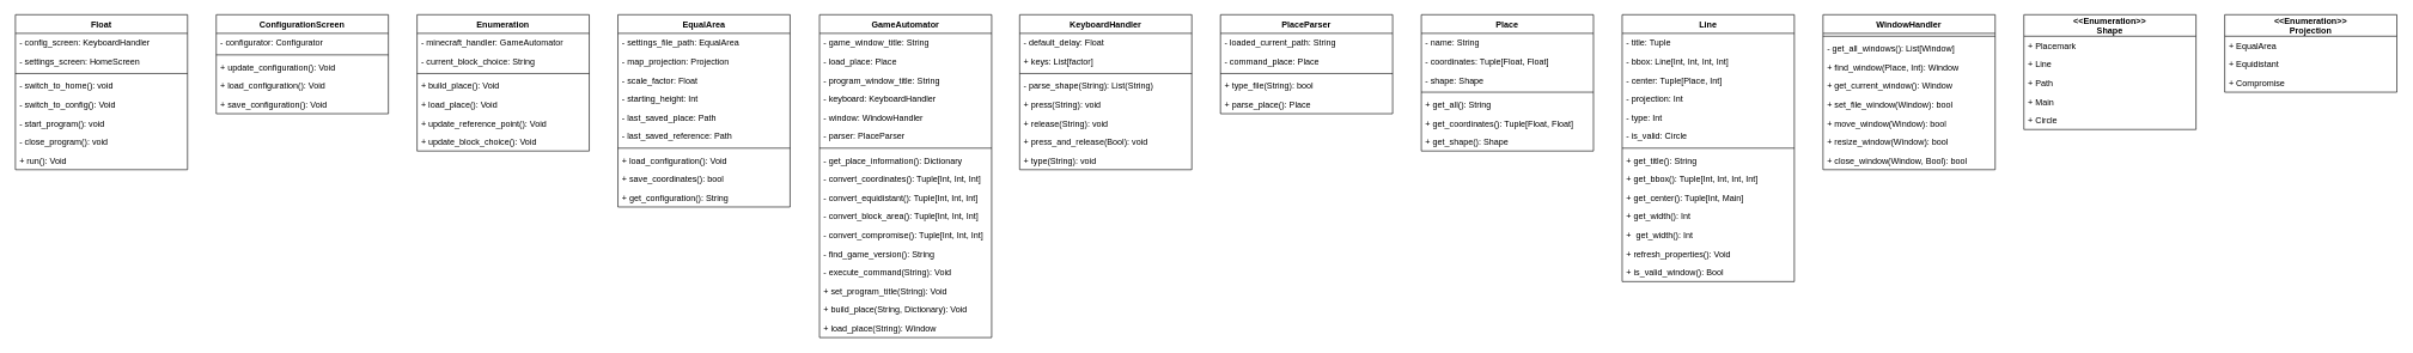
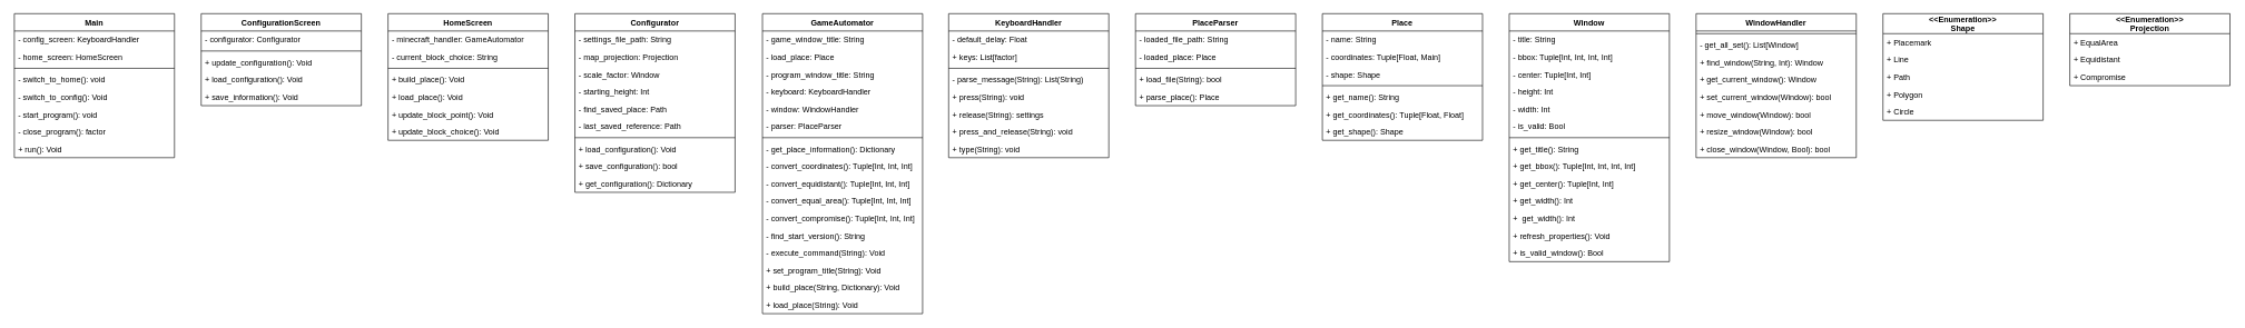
- <mxCell id="92" value="Float" style="swimlane;fontStyle=1;align=center;verticalAlign=top;childLayout=stackLayout;horizontal=1;startSize=26;horizontalStack=0;resizeParent=1;resizeParentMax=0;resizeLast=0;collapsible=1;marginBottom=0;" vertex="1" parent="1"><mxGeometry x="20" y="20" width="240" height="216" as="geometry" /></mxCell>
+ <mxCell id="92" value="Main" style="swimlane;fontStyle=1;align=center;verticalAlign=top;childLayout=stackLayout;horizontal=1;startSize=26;horizontalStack=0;resizeParent=1;resizeParentMax=0;resizeLast=0;collapsible=1;marginBottom=0;" vertex="1" parent="1"><mxGeometry x="20" y="20" width="240" height="216" as="geometry" /></mxCell>
- <mxCell id="78" value="Enumeration" style="swimlane;fontStyle=1;align=center;verticalAlign=top;childLayout=stackLayout;horizontal=1;startSize=26;horizontalStack=0;resizeParent=1;resizeParentMax=0;resizeLast=0;collapsible=1;marginBottom=0;" vertex="1" parent="1"><mxGeometry x="580" y="20" width="240" height="190" as="geometry" /></mxCell>
+ <mxCell id="78" value="HomeScreen" style="swimlane;fontStyle=1;align=center;verticalAlign=top;childLayout=stackLayout;horizontal=1;startSize=26;horizontalStack=0;resizeParent=1;resizeParentMax=0;resizeLast=0;collapsible=1;marginBottom=0;" vertex="1" parent="1"><mxGeometry x="580" y="20" width="240" height="190" as="geometry" /></mxCell>
- <mxCell id="67" value="EqualArea" style="swimlane;fontStyle=1;align=center;verticalAlign=top;childLayout=stackLayout;horizontal=1;startSize=26;horizontalStack=0;resizeParent=1;resizeParentMax=0;resizeLast=0;collapsible=1;marginBottom=0;" vertex="1" parent="1"><mxGeometry x="860" y="20" width="240" height="268" as="geometry" /></mxCell>
+ <mxCell id="67" value="Configurator" style="swimlane;fontStyle=1;align=center;verticalAlign=top;childLayout=stackLayout;horizontal=1;startSize=26;horizontalStack=0;resizeParent=1;resizeParentMax=0;resizeLast=0;collapsible=1;marginBottom=0;" vertex="1" parent="1"><mxGeometry x="860" y="20" width="240" height="268" as="geometry" /></mxCell>
- <mxCell id="2" value="Line" style="swimlane;fontStyle=1;align=center;verticalAlign=top;childLayout=stackLayout;horizontal=1;startSize=26;horizontalStack=0;resizeParent=1;resizeParentMax=0;resizeLast=0;collapsible=1;marginBottom=0;" vertex="1" parent="1"><mxGeometry x="2260" y="20" width="240" height="372" as="geometry" /></mxCell>
+ <mxCell id="2" value="Window" style="swimlane;fontStyle=1;align=center;verticalAlign=top;childLayout=stackLayout;horizontal=1;startSize=26;horizontalStack=0;resizeParent=1;resizeParentMax=0;resizeLast=0;collapsible=1;marginBottom=0;" vertex="1" parent="1"><mxGeometry x="2260" y="20" width="240" height="372" as="geometry" /></mxCell>
- <mxCell id="68" value="- settings_file_path: EqualArea" style="text;strokeColor=none;fillColor=none;align=left;verticalAlign=top;spacingLeft=4;spacingRight=4;overflow=hidden;rotatable=0;points=[[0,0.5],[1,0.5]];portConstraint=eastwest;" vertex="1" parent="67"><mxGeometry y="26" width="240" height="26" as="geometry" /></mxCell>
+ <mxCell id="68" value="- settings_file_path: String" style="text;strokeColor=none;fillColor=none;align=left;verticalAlign=top;spacingLeft=4;spacingRight=4;overflow=hidden;rotatable=0;points=[[0,0.5],[1,0.5]];portConstraint=eastwest;" vertex="1" parent="67"><mxGeometry y="26" width="240" height="26" as="geometry" /></mxCell>
- <mxCell id="35" value="- loaded_current_path: String" style="text;strokeColor=none;fillColor=none;align=left;verticalAlign=top;spacingLeft=4;spacingRight=4;overflow=hidden;rotatable=0;points=[[0,0.5],[1,0.5]];portConstraint=eastwest;" vertex="1" parent="34"><mxGeometry y="26" width="240" height="26" as="geometry" /></mxCell>
+ <mxCell id="35" value="- loaded_file_path: String" style="text;strokeColor=none;fillColor=none;align=left;verticalAlign=top;spacingLeft=4;spacingRight=4;overflow=hidden;rotatable=0;points=[[0,0.5],[1,0.5]];portConstraint=eastwest;" vertex="1" parent="34"><mxGeometry y="26" width="240" height="26" as="geometry" /></mxCell>
- <mxCell id="3" value="- title: Tuple" style="text;strokeColor=none;fillColor=none;align=left;verticalAlign=top;spacingLeft=4;spacingRight=4;overflow=hidden;rotatable=0;points=[[0,0.5],[1,0.5]];portConstraint=eastwest;" vertex="1" parent="2"><mxGeometry y="26" width="240" height="26" as="geometry" /></mxCell>
+ <mxCell id="3" value="- title: String" style="text;strokeColor=none;fillColor=none;align=left;verticalAlign=top;spacingLeft=4;spacingRight=4;overflow=hidden;rotatable=0;points=[[0,0.5],[1,0.5]];portConstraint=eastwest;" vertex="1" parent="2"><mxGeometry y="26" width="240" height="26" as="geometry" /></mxCell>
- <mxCell id="27" value="- get_all_windows(): List[Window]" style="text;strokeColor=none;fillColor=none;align=left;verticalAlign=top;spacingLeft=4;spacingRight=4;overflow=hidden;rotatable=0;points=[[0,0.5],[1,0.5]];portConstraint=eastwest;" vertex="1" parent="25"><mxGeometry y="34" width="240" height="26" as="geometry" /></mxCell>
+ <mxCell id="27" value="- get_all_set(): List[Window]" style="text;strokeColor=none;fillColor=none;align=left;verticalAlign=top;spacingLeft=4;spacingRight=4;overflow=hidden;rotatable=0;points=[[0,0.5],[1,0.5]];portConstraint=eastwest;" vertex="1" parent="25"><mxGeometry y="34" width="240" height="26" as="geometry" /></mxCell>
- <mxCell id="94" value="- settings_screen: HomeScreen" style="text;strokeColor=none;fillColor=none;align=left;verticalAlign=top;spacingLeft=4;spacingRight=4;overflow=hidden;rotatable=0;points=[[0,0.5],[1,0.5]];portConstraint=eastwest;" vertex="1" parent="92"><mxGeometry y="52" width="240" height="26" as="geometry" /></mxCell>
+ <mxCell id="94" value="- home_screen: HomeScreen" style="text;strokeColor=none;fillColor=none;align=left;verticalAlign=top;spacingLeft=4;spacingRight=4;overflow=hidden;rotatable=0;points=[[0,0.5],[1,0.5]];portConstraint=eastwest;" vertex="1" parent="92"><mxGeometry y="52" width="240" height="26" as="geometry" /></mxCell>
- <mxCell id="36" value="- command_place: Place" style="text;strokeColor=none;fillColor=none;align=left;verticalAlign=top;spacingLeft=4;spacingRight=4;overflow=hidden;rotatable=0;points=[[0,0.5],[1,0.5]];portConstraint=eastwest;" vertex="1" parent="34"><mxGeometry y="52" width="240" height="26" as="geometry" /></mxCell>
+ <mxCell id="36" value="- loaded_place: Place" style="text;strokeColor=none;fillColor=none;align=left;verticalAlign=top;spacingLeft=4;spacingRight=4;overflow=hidden;rotatable=0;points=[[0,0.5],[1,0.5]];portConstraint=eastwest;" vertex="1" parent="34"><mxGeometry y="52" width="240" height="26" as="geometry" /></mxCell>
- <mxCell id="19" value="- coordinates: Tuple[Float, Float]" style="text;strokeColor=none;fillColor=none;align=left;verticalAlign=top;spacingLeft=4;spacingRight=4;overflow=hidden;rotatable=0;points=[[0,0.5],[1,0.5]];portConstraint=eastwest;" vertex="1" parent="17"><mxGeometry y="52" width="240" height="26" as="geometry" /></mxCell>
+ <mxCell id="19" value="- coordinates: Tuple[Float, Main]" style="text;strokeColor=none;fillColor=none;align=left;verticalAlign=top;spacingLeft=4;spacingRight=4;overflow=hidden;rotatable=0;points=[[0,0.5],[1,0.5]];portConstraint=eastwest;" vertex="1" parent="17"><mxGeometry y="52" width="240" height="26" as="geometry" /></mxCell>
- <mxCell id="4" value="- bbox: Line[Int, Int, Int, Int]" style="text;strokeColor=none;fillColor=none;align=left;verticalAlign=top;spacingLeft=4;spacingRight=4;overflow=hidden;rotatable=0;points=[[0,0.5],[1,0.5]];portConstraint=eastwest;" vertex="1" parent="2"><mxGeometry y="52" width="240" height="26" as="geometry" /></mxCell>
+ <mxCell id="4" value="- bbox: Tuple[Int, Int, Int, Int]" style="text;strokeColor=none;fillColor=none;align=left;verticalAlign=top;spacingLeft=4;spacingRight=4;overflow=hidden;rotatable=0;points=[[0,0.5],[1,0.5]];portConstraint=eastwest;" vertex="1" parent="2"><mxGeometry y="52" width="240" height="26" as="geometry" /></mxCell>
- <mxCell id="28" value="+ find_window(Place, Int): Window" style="text;strokeColor=none;fillColor=none;align=left;verticalAlign=top;spacingLeft=4;spacingRight=4;overflow=hidden;rotatable=0;points=[[0,0.5],[1,0.5]];portConstraint=eastwest;" vertex="1" parent="25"><mxGeometry y="60" width="240" height="26" as="geometry" /></mxCell>
+ <mxCell id="28" value="+ find_window(String, Int): Window" style="text;strokeColor=none;fillColor=none;align=left;verticalAlign=top;spacingLeft=4;spacingRight=4;overflow=hidden;rotatable=0;points=[[0,0.5],[1,0.5]];portConstraint=eastwest;" vertex="1" parent="25"><mxGeometry y="60" width="240" height="26" as="geometry" /></mxCell>
- <mxCell id="70" value="- scale_factor: Float" style="text;strokeColor=none;fillColor=none;align=left;verticalAlign=top;spacingLeft=4;spacingRight=4;overflow=hidden;rotatable=0;points=[[0,0.5],[1,0.5]];portConstraint=eastwest;" vertex="1" parent="67"><mxGeometry y="78" width="240" height="26" as="geometry" /></mxCell>
+ <mxCell id="70" value="- scale_factor: Window" style="text;strokeColor=none;fillColor=none;align=left;verticalAlign=top;spacingLeft=4;spacingRight=4;overflow=hidden;rotatable=0;points=[[0,0.5],[1,0.5]];portConstraint=eastwest;" vertex="1" parent="67"><mxGeometry y="78" width="240" height="26" as="geometry" /></mxCell>
- <mxCell id="5" value="- center: Tuple[Place, Int]" style="text;strokeColor=none;fillColor=none;align=left;verticalAlign=top;spacingLeft=4;spacingRight=4;overflow=hidden;rotatable=0;points=[[0,0.5],[1,0.5]];portConstraint=eastwest;" vertex="1" parent="2"><mxGeometry y="78" width="240" height="26" as="geometry" /></mxCell>
+ <mxCell id="5" value="- center: Tuple[Int, Int]" style="text;strokeColor=none;fillColor=none;align=left;verticalAlign=top;spacingLeft=4;spacingRight=4;overflow=hidden;rotatable=0;points=[[0,0.5],[1,0.5]];portConstraint=eastwest;" vertex="1" parent="2"><mxGeometry y="78" width="240" height="26" as="geometry" /></mxCell>
- <mxCell id="44" value="- parse_shape(String): List(String)" style="text;strokeColor=none;fillColor=none;align=left;verticalAlign=top;spacingLeft=4;spacingRight=4;overflow=hidden;rotatable=0;points=[[0,0.5],[1,0.5]];portConstraint=eastwest;" vertex="1" parent="40"><mxGeometry y="86" width="240" height="26" as="geometry" /></mxCell>
+ <mxCell id="44" value="- parse_message(String): List(String)" style="text;strokeColor=none;fillColor=none;align=left;verticalAlign=top;spacingLeft=4;spacingRight=4;overflow=hidden;rotatable=0;points=[[0,0.5],[1,0.5]];portConstraint=eastwest;" vertex="1" parent="40"><mxGeometry y="86" width="240" height="26" as="geometry" /></mxCell>
- <mxCell id="38" value="+ type_file(String): bool" style="text;strokeColor=none;fillColor=none;align=left;verticalAlign=top;spacingLeft=4;spacingRight=4;overflow=hidden;rotatable=0;points=[[0,0.5],[1,0.5]];portConstraint=eastwest;" vertex="1" parent="34"><mxGeometry y="86" width="240" height="26" as="geometry" /></mxCell>
+ <mxCell id="38" value="+ load_file(String): bool" style="text;strokeColor=none;fillColor=none;align=left;verticalAlign=top;spacingLeft=4;spacingRight=4;overflow=hidden;rotatable=0;points=[[0,0.5],[1,0.5]];portConstraint=eastwest;" vertex="1" parent="34"><mxGeometry y="86" width="240" height="26" as="geometry" /></mxCell>
- <mxCell id="6" value="- projection: Int" style="text;strokeColor=none;fillColor=none;align=left;verticalAlign=top;spacingLeft=4;spacingRight=4;overflow=hidden;rotatable=0;points=[[0,0.5],[1,0.5]];portConstraint=eastwest;" vertex="1" parent="2"><mxGeometry y="104" width="240" height="26" as="geometry" /></mxCell>
+ <mxCell id="6" value="- height: Int" style="text;strokeColor=none;fillColor=none;align=left;verticalAlign=top;spacingLeft=4;spacingRight=4;overflow=hidden;rotatable=0;points=[[0,0.5],[1,0.5]];portConstraint=eastwest;" vertex="1" parent="2"><mxGeometry y="104" width="240" height="26" as="geometry" /></mxCell>
- <mxCell id="105" value="+ Main" style="text;strokeColor=none;fillColor=none;align=left;verticalAlign=top;spacingLeft=4;spacingRight=4;overflow=hidden;rotatable=0;points=[[0,0.5],[1,0.5]];portConstraint=eastwest;" vertex="1" parent="101"><mxGeometry y="108" width="240" height="26" as="geometry" /></mxCell>
+ <mxCell id="105" value="+ Polygon" style="text;strokeColor=none;fillColor=none;align=left;verticalAlign=top;spacingLeft=4;spacingRight=4;overflow=hidden;rotatable=0;points=[[0,0.5],[1,0.5]];portConstraint=eastwest;" vertex="1" parent="101"><mxGeometry y="108" width="240" height="26" as="geometry" /></mxCell>
- <mxCell id="91" value="+ save_configuration(): Void" style="text;strokeColor=none;fillColor=none;align=left;verticalAlign=top;spacingLeft=4;spacingRight=4;overflow=hidden;rotatable=0;points=[[0,0.5],[1,0.5]];portConstraint=eastwest;" vertex="1" parent="86"><mxGeometry y="112" width="240" height="26" as="geometry" /></mxCell>
+ <mxCell id="91" value="+ save_information(): Void" style="text;strokeColor=none;fillColor=none;align=left;verticalAlign=top;spacingLeft=4;spacingRight=4;overflow=hidden;rotatable=0;points=[[0,0.5],[1,0.5]];portConstraint=eastwest;" vertex="1" parent="86"><mxGeometry y="112" width="240" height="26" as="geometry" /></mxCell>
- <mxCell id="22" value="+ get_all(): String" style="text;strokeColor=none;fillColor=none;align=left;verticalAlign=top;spacingLeft=4;spacingRight=4;overflow=hidden;rotatable=0;points=[[0,0.5],[1,0.5]];portConstraint=eastwest;" vertex="1" parent="17"><mxGeometry y="112" width="240" height="26" as="geometry" /></mxCell>
+ <mxCell id="22" value="+ get_name(): String" style="text;strokeColor=none;fillColor=none;align=left;verticalAlign=top;spacingLeft=4;spacingRight=4;overflow=hidden;rotatable=0;points=[[0,0.5],[1,0.5]];portConstraint=eastwest;" vertex="1" parent="17"><mxGeometry y="112" width="240" height="26" as="geometry" /></mxCell>
- <mxCell id="30" value="+ set_file_window(Window): bool" style="text;strokeColor=none;fillColor=none;align=left;verticalAlign=top;spacingLeft=4;spacingRight=4;overflow=hidden;rotatable=0;points=[[0,0.5],[1,0.5]];portConstraint=eastwest;" vertex="1" parent="25"><mxGeometry y="112" width="240" height="26" as="geometry" /></mxCell>
+ <mxCell id="30" value="+ set_current_window(Window): bool" style="text;strokeColor=none;fillColor=none;align=left;verticalAlign=top;spacingLeft=4;spacingRight=4;overflow=hidden;rotatable=0;points=[[0,0.5],[1,0.5]];portConstraint=eastwest;" vertex="1" parent="25"><mxGeometry y="112" width="240" height="26" as="geometry" /></mxCell>
- <mxCell id="72" value="- last_saved_place: Path" style="text;strokeColor=none;fillColor=none;align=left;verticalAlign=top;spacingLeft=4;spacingRight=4;overflow=hidden;rotatable=0;points=[[0,0.5],[1,0.5]];portConstraint=eastwest;" vertex="1" parent="67"><mxGeometry y="130" width="240" height="26" as="geometry" /></mxCell>
+ <mxCell id="72" value="- find_saved_place: Path" style="text;strokeColor=none;fillColor=none;align=left;verticalAlign=top;spacingLeft=4;spacingRight=4;overflow=hidden;rotatable=0;points=[[0,0.5],[1,0.5]];portConstraint=eastwest;" vertex="1" parent="67"><mxGeometry y="130" width="240" height="26" as="geometry" /></mxCell>
- <mxCell id="7" value="- type: Int" style="text;strokeColor=none;fillColor=none;align=left;verticalAlign=top;spacingLeft=4;spacingRight=4;overflow=hidden;rotatable=0;points=[[0,0.5],[1,0.5]];portConstraint=eastwest;" vertex="1" parent="2"><mxGeometry y="130" width="240" height="26" as="geometry" /></mxCell>
+ <mxCell id="7" value="- width: Int" style="text;strokeColor=none;fillColor=none;align=left;verticalAlign=top;spacingLeft=4;spacingRight=4;overflow=hidden;rotatable=0;points=[[0,0.5],[1,0.5]];portConstraint=eastwest;" vertex="1" parent="2"><mxGeometry y="130" width="240" height="26" as="geometry" /></mxCell>
- <mxCell id="84" value="+ update_reference_point(): Void" style="text;strokeColor=none;fillColor=none;align=left;verticalAlign=top;spacingLeft=4;spacingRight=4;overflow=hidden;rotatable=0;points=[[0,0.5],[1,0.5]];portConstraint=eastwest;" vertex="1" parent="78"><mxGeometry y="138" width="240" height="26" as="geometry" /></mxCell>
+ <mxCell id="84" value="+ update_block_point(): Void" style="text;strokeColor=none;fillColor=none;align=left;verticalAlign=top;spacingLeft=4;spacingRight=4;overflow=hidden;rotatable=0;points=[[0,0.5],[1,0.5]];portConstraint=eastwest;" vertex="1" parent="78"><mxGeometry y="138" width="240" height="26" as="geometry" /></mxCell>
- <mxCell id="46" value="+ release(String): void" style="text;strokeColor=none;fillColor=none;align=left;verticalAlign=top;spacingLeft=4;spacingRight=4;overflow=hidden;rotatable=0;points=[[0,0.5],[1,0.5]];portConstraint=eastwest;" vertex="1" parent="40"><mxGeometry y="138" width="240" height="26" as="geometry" /></mxCell>
+ <mxCell id="46" value="+ release(String): settings" style="text;strokeColor=none;fillColor=none;align=left;verticalAlign=top;spacingLeft=4;spacingRight=4;overflow=hidden;rotatable=0;points=[[0,0.5],[1,0.5]];portConstraint=eastwest;" vertex="1" parent="40"><mxGeometry y="138" width="240" height="26" as="geometry" /></mxCell>
- <mxCell id="8" value="- is_valid: Circle" style="text;strokeColor=none;fillColor=none;align=left;verticalAlign=top;spacingLeft=4;spacingRight=4;overflow=hidden;rotatable=0;points=[[0,0.5],[1,0.5]];portConstraint=eastwest;" vertex="1" parent="2"><mxGeometry y="156" width="240" height="26" as="geometry" /></mxCell>
+ <mxCell id="8" value="- is_valid: Bool" style="text;strokeColor=none;fillColor=none;align=left;verticalAlign=top;spacingLeft=4;spacingRight=4;overflow=hidden;rotatable=0;points=[[0,0.5],[1,0.5]];portConstraint=eastwest;" vertex="1" parent="2"><mxGeometry y="156" width="240" height="26" as="geometry" /></mxCell>
- <mxCell id="99" value="- close_program(): void" style="text;strokeColor=none;fillColor=none;align=left;verticalAlign=top;spacingLeft=4;spacingRight=4;overflow=hidden;rotatable=0;points=[[0,0.5],[1,0.5]];portConstraint=eastwest;" vertex="1" parent="92"><mxGeometry y="164" width="240" height="26" as="geometry" /></mxCell>
+ <mxCell id="99" value="- close_program(): factor" style="text;strokeColor=none;fillColor=none;align=left;verticalAlign=top;spacingLeft=4;spacingRight=4;overflow=hidden;rotatable=0;points=[[0,0.5],[1,0.5]];portConstraint=eastwest;" vertex="1" parent="92"><mxGeometry y="164" width="240" height="26" as="geometry" /></mxCell>
- <mxCell id="47" value="+ press_and_release(Bool): void" style="text;strokeColor=none;fillColor=none;align=left;verticalAlign=top;spacingLeft=4;spacingRight=4;overflow=hidden;rotatable=0;points=[[0,0.5],[1,0.5]];portConstraint=eastwest;" vertex="1" parent="40"><mxGeometry y="164" width="240" height="26" as="geometry" /></mxCell>
+ <mxCell id="47" value="+ press_and_release(String): void" style="text;strokeColor=none;fillColor=none;align=left;verticalAlign=top;spacingLeft=4;spacingRight=4;overflow=hidden;rotatable=0;points=[[0,0.5],[1,0.5]];portConstraint=eastwest;" vertex="1" parent="40"><mxGeometry y="164" width="240" height="26" as="geometry" /></mxCell>
- <mxCell id="76" value="+ save_coordinates(): bool" style="text;strokeColor=none;fillColor=none;align=left;verticalAlign=top;spacingLeft=4;spacingRight=4;overflow=hidden;rotatable=0;points=[[0,0.5],[1,0.5]];portConstraint=eastwest;" vertex="1" parent="67"><mxGeometry y="216" width="240" height="26" as="geometry" /></mxCell>
+ <mxCell id="76" value="+ save_configuration(): bool" style="text;strokeColor=none;fillColor=none;align=left;verticalAlign=top;spacingLeft=4;spacingRight=4;overflow=hidden;rotatable=0;points=[[0,0.5],[1,0.5]];portConstraint=eastwest;" vertex="1" parent="67"><mxGeometry y="216" width="240" height="26" as="geometry" /></mxCell>
- <mxCell id="77" value="+ get_configuration(): String" style="text;strokeColor=none;fillColor=none;align=left;verticalAlign=top;spacingLeft=4;spacingRight=4;overflow=hidden;rotatable=0;points=[[0,0.5],[1,0.5]];portConstraint=eastwest;" vertex="1" parent="67"><mxGeometry y="242" width="240" height="26" as="geometry" /></mxCell>
+ <mxCell id="77" value="+ get_configuration(): Dictionary" style="text;strokeColor=none;fillColor=none;align=left;verticalAlign=top;spacingLeft=4;spacingRight=4;overflow=hidden;rotatable=0;points=[[0,0.5],[1,0.5]];portConstraint=eastwest;" vertex="1" parent="67"><mxGeometry y="242" width="240" height="26" as="geometry" /></mxCell>
- <mxCell id="12" value="+ get_center(): Tuple[Int, Main]" style="text;strokeColor=none;fillColor=none;align=left;verticalAlign=top;spacingLeft=4;spacingRight=4;overflow=hidden;rotatable=0;points=[[0,0.5],[1,0.5]];portConstraint=eastwest;" vertex="1" parent="2"><mxGeometry y="242" width="240" height="26" as="geometry" /></mxCell>
+ <mxCell id="12" value="+ get_center(): Tuple[Int, Int]" style="text;strokeColor=none;fillColor=none;align=left;verticalAlign=top;spacingLeft=4;spacingRight=4;overflow=hidden;rotatable=0;points=[[0,0.5],[1,0.5]];portConstraint=eastwest;" vertex="1" parent="2"><mxGeometry y="242" width="240" height="26" as="geometry" /></mxCell>
- <mxCell id="60" value="- convert_block_area(): Tuple[Int, Int, Int]" style="text;strokeColor=none;fillColor=none;align=left;verticalAlign=top;spacingLeft=4;spacingRight=4;overflow=hidden;rotatable=0;points=[[0,0.5],[1,0.5]];portConstraint=eastwest;" vertex="1" parent="49"><mxGeometry y="268" width="240" height="26" as="geometry" /></mxCell>
+ <mxCell id="60" value="- convert_equal_area(): Tuple[Int, Int, Int]" style="text;strokeColor=none;fillColor=none;align=left;verticalAlign=top;spacingLeft=4;spacingRight=4;overflow=hidden;rotatable=0;points=[[0,0.5],[1,0.5]];portConstraint=eastwest;" vertex="1" parent="49"><mxGeometry y="268" width="240" height="26" as="geometry" /></mxCell>
- <mxCell id="62" value="- find_game_version(): String" style="text;strokeColor=none;fillColor=none;align=left;verticalAlign=top;spacingLeft=4;spacingRight=4;overflow=hidden;rotatable=0;points=[[0,0.5],[1,0.5]];portConstraint=eastwest;" vertex="1" parent="49"><mxGeometry y="320" width="240" height="26" as="geometry" /></mxCell>
+ <mxCell id="62" value="- find_start_version(): String" style="text;strokeColor=none;fillColor=none;align=left;verticalAlign=top;spacingLeft=4;spacingRight=4;overflow=hidden;rotatable=0;points=[[0,0.5],[1,0.5]];portConstraint=eastwest;" vertex="1" parent="49"><mxGeometry y="320" width="240" height="26" as="geometry" /></mxCell>
- <mxCell id="66" value="+ load_place(String): Window" style="text;strokeColor=none;fillColor=none;align=left;verticalAlign=top;spacingLeft=4;spacingRight=4;overflow=hidden;rotatable=0;points=[[0,0.5],[1,0.5]];portConstraint=eastwest;" vertex="1" parent="49"><mxGeometry y="424" width="240" height="26" as="geometry" /></mxCell>
+ <mxCell id="66" value="+ load_place(String): Void" style="text;strokeColor=none;fillColor=none;align=left;verticalAlign=top;spacingLeft=4;spacingRight=4;overflow=hidden;rotatable=0;points=[[0,0.5],[1,0.5]];portConstraint=eastwest;" vertex="1" parent="49"><mxGeometry y="424" width="240" height="26" as="geometry" /></mxCell>
